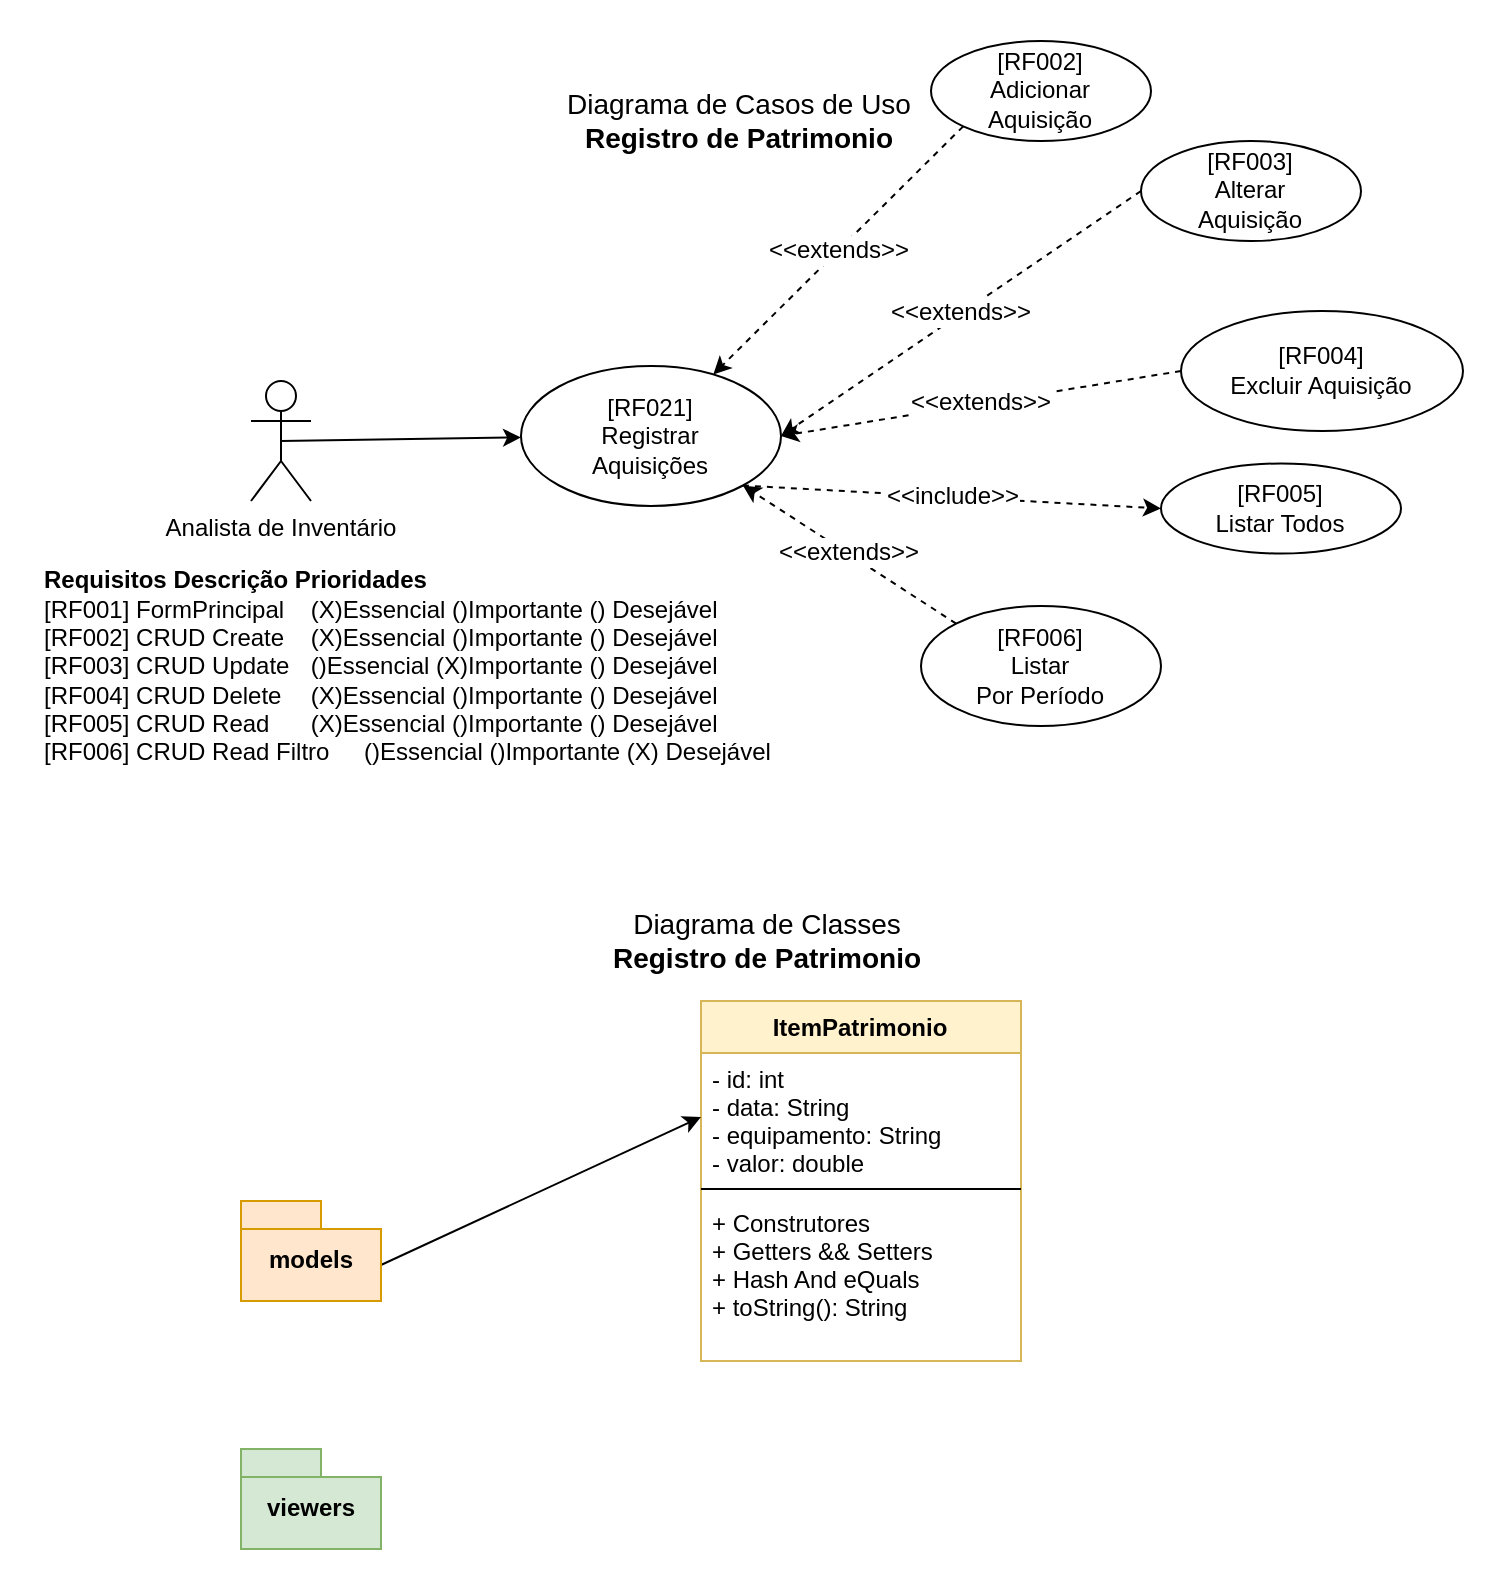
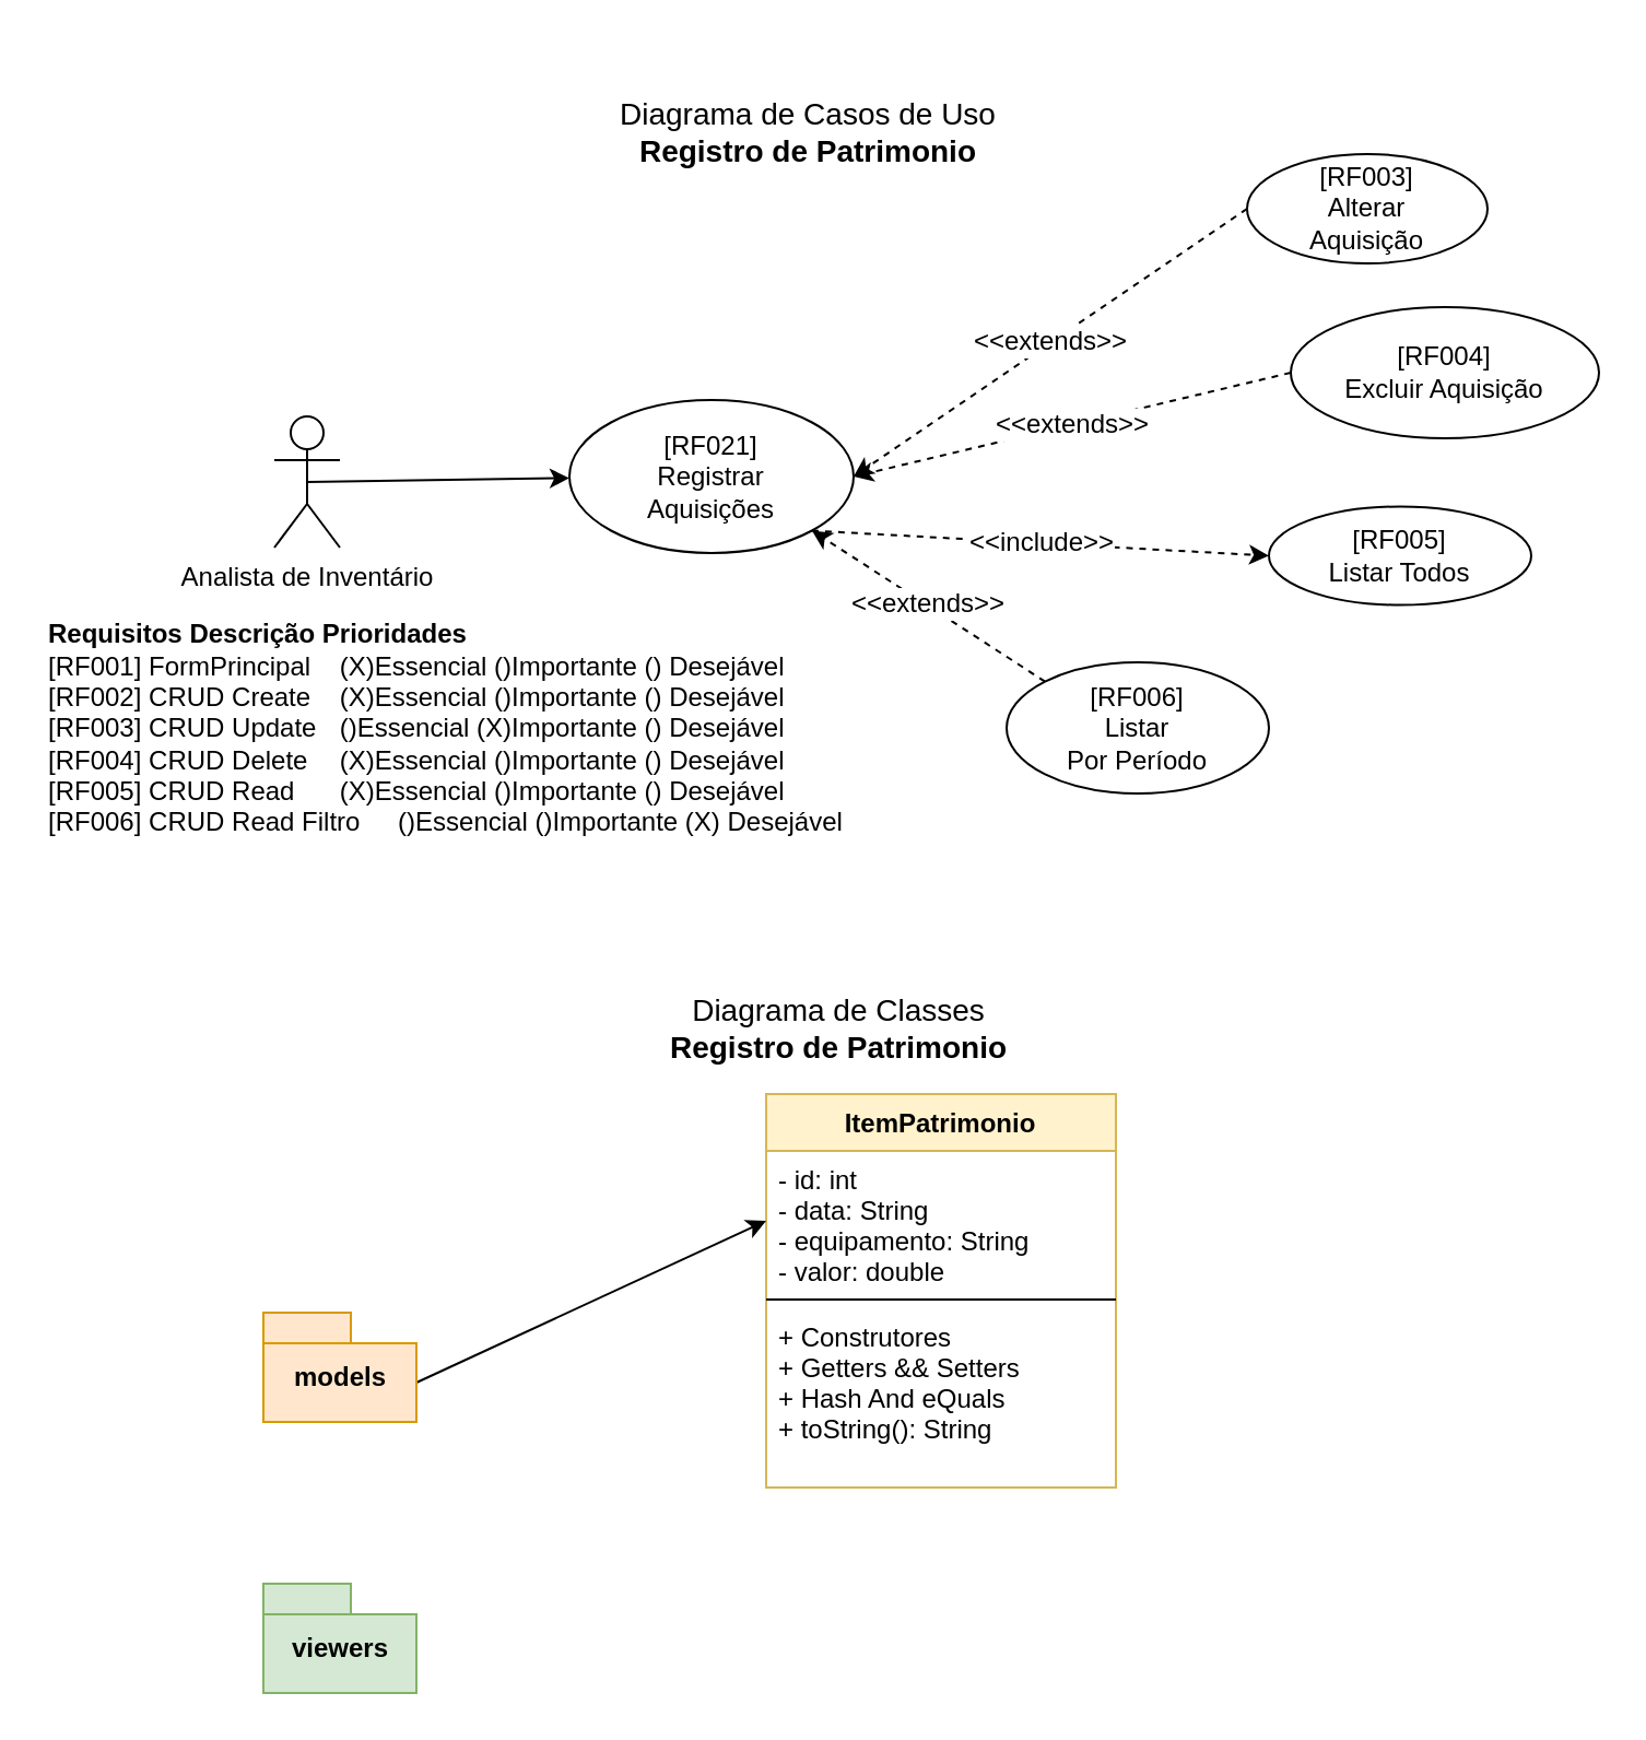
- <mxCell id="14" value="[RF002]&lt;br&gt;Adicionar&lt;br&gt;Aquisição" style="ellipse;whiteSpace=wrap;html=1;fontSize=12;align=center;" vertex="1" parent="1"><mxGeometry x="465" y="20" width="110" height="50" as="geometry" /></mxCell>
- <mxCell id="20" value="&amp;lt;&amp;lt;extends&amp;gt;&amp;gt;" style="edgeStyle=none;rounded=0;orthogonalLoop=1;jettySize=auto;html=1;exitX=0;exitY=1;exitDx=0;exitDy=0;dashed=1;fontSize=12;" edge="1" parent="1" source="14" target="13"><mxGeometry relative="1" as="geometry"><mxPoint x="567.1" y="226.77" as="sourcePoint" /><mxPoint x="392.02" y="160.03" as="targetPoint" /></mxGeometry></mxCell>
- <mxCell id="15" value="[RF004]&lt;br&gt;Excluir Aquisição" style="ellipse;whiteSpace=wrap;html=1;fontSize=12;align=center;" vertex="1" parent="1"><mxGeometry x="590" y="155" width="141" height="60" as="geometry" /></mxCell>
+ <mxCell id="15" value="[RF004]&lt;br&gt;Excluir Aquisição" style="ellipse;whiteSpace=wrap;html=1;fontSize=12;align=center;" vertex="1" parent="1"><mxGeometry x="590" y="140" width="141" height="60" as="geometry" /></mxCell>
